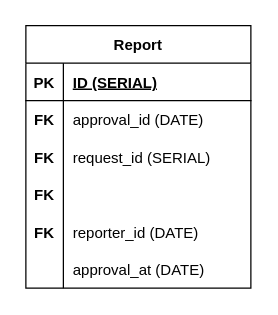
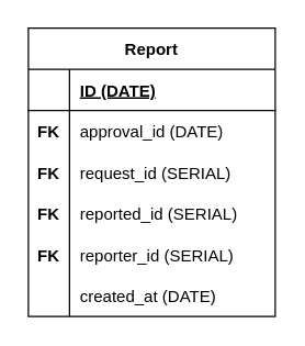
- <mxCell id="4" value="PK" style="shape=partialRectangle;connectable=0;fillColor=none;top=0;left=0;bottom=0;right=0;fontStyle=1;overflow=hidden;" parent="3" vertex="1"><mxGeometry width="30" height="30" as="geometry" /></mxCell>
- <mxCell id="5" value="ID (SERIAL)" style="shape=partialRectangle;connectable=0;fillColor=none;top=0;left=0;bottom=0;right=0;align=left;spacingLeft=6;fontStyle=5;overflow=hidden;" parent="3" vertex="1"><mxGeometry x="30" width="150" height="30" as="geometry" /></mxCell>
+ <mxCell id="5" value="ID (DATE)" style="shape=partialRectangle;connectable=0;fillColor=none;top=0;left=0;bottom=0;right=0;align=left;spacingLeft=6;fontStyle=5;overflow=hidden;" parent="3" vertex="1"><mxGeometry x="30" width="150" height="30" as="geometry" /></mxCell>
+ <mxCell id="14" value="reported_id (SERIAL)" style="shape=partialRectangle;connectable=0;fillColor=none;top=0;left=0;bottom=0;right=0;align=left;spacingLeft=6;overflow=hidden;" parent="12" vertex="1"><mxGeometry x="30" width="150" height="30" as="geometry" /></mxCell>
- <mxCell id="17" value="reporter_id (DATE)" style="shape=partialRectangle;connectable=0;fillColor=none;top=0;left=0;bottom=0;right=0;align=left;spacingLeft=6;overflow=hidden;" parent="15" vertex="1"><mxGeometry x="30" width="150" height="30" as="geometry" /></mxCell>
+ <mxCell id="17" value="reporter_id (SERIAL)" style="shape=partialRectangle;connectable=0;fillColor=none;top=0;left=0;bottom=0;right=0;align=left;spacingLeft=6;overflow=hidden;" parent="15" vertex="1"><mxGeometry x="30" width="150" height="30" as="geometry" /></mxCell>
- <mxCell id="20" value="approval_at (DATE)" style="shape=partialRectangle;connectable=0;fillColor=none;top=0;left=0;bottom=0;right=0;align=left;spacingLeft=6;overflow=hidden;" parent="18" vertex="1"><mxGeometry x="30" width="150" height="30" as="geometry" /></mxCell>
+ <mxCell id="20" value="created_at (DATE)" style="shape=partialRectangle;connectable=0;fillColor=none;top=0;left=0;bottom=0;right=0;align=left;spacingLeft=6;overflow=hidden;" parent="18" vertex="1"><mxGeometry x="30" width="150" height="30" as="geometry" /></mxCell>
